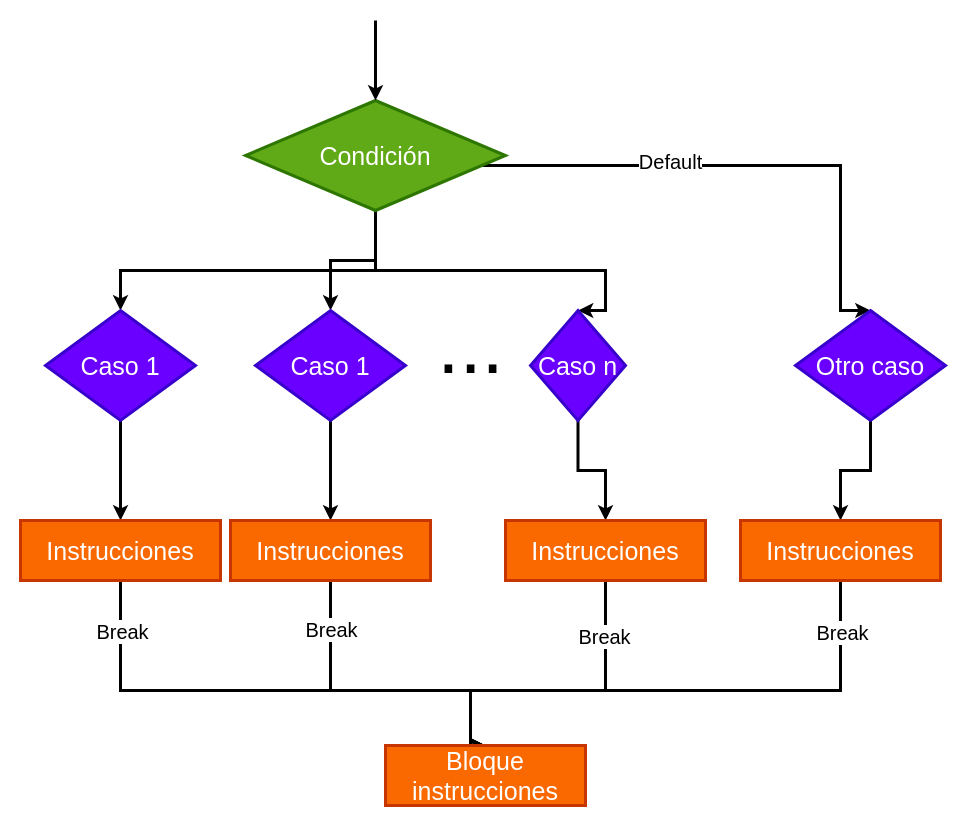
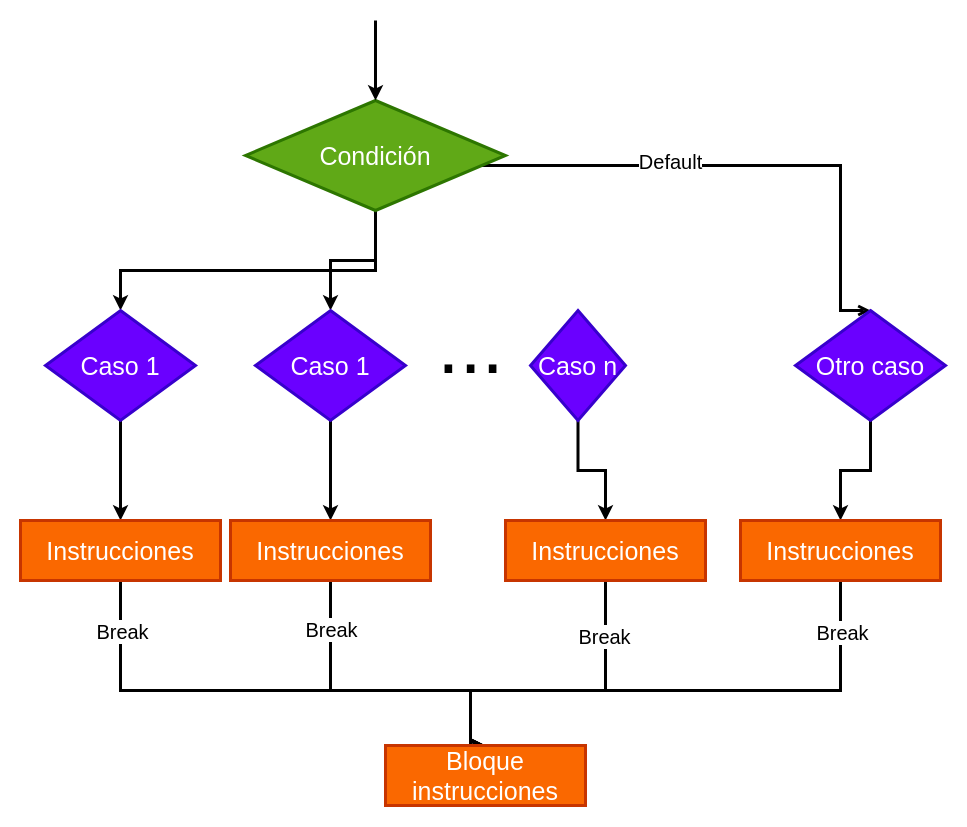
- <mxCell id="6" style="edgeStyle=orthogonalEdgeStyle;rounded=0;orthogonalLoop=1;jettySize=auto;html=1;entryX=0.5;entryY=0;entryDx=0;entryDy=0;strokeWidth=3;" edge="1" parent="1" source="7" target="14"><mxGeometry relative="1" as="geometry"><Array as="points"><mxPoint x="375" y="270" /><mxPoint x="605" y="270" /></Array></mxGeometry></mxCell>
- <mxCell id="2" value="" style="edgeStyle=orthogonalEdgeStyle;rounded=0;orthogonalLoop=1;jettySize=auto;html=1;strokeWidth=3;entryX=0.5;entryY=0;entryDx=0;entryDy=0;" edge="1" parent="1" source="7" target="16"><mxGeometry relative="1" as="geometry"><mxPoint x="705" y="165" as="targetPoint" /><Array as="points"><mxPoint x="840" y="165" /></Array></mxGeometry></mxCell>
+ <mxCell id="2" value="" style="edgeStyle=orthogonalEdgeStyle;rounded=0;orthogonalLoop=1;jettySize=auto;html=1;strokeWidth=3;entryX=0.5;entryY=0;entryDx=0;entryDy=0;endArrow=open;" edge="1" parent="1" source="7" target="16"><mxGeometry relative="1" as="geometry"><mxPoint x="705" y="165" as="targetPoint" /><Array as="points"><mxPoint x="840" y="165" /></Array></mxGeometry></mxCell>
